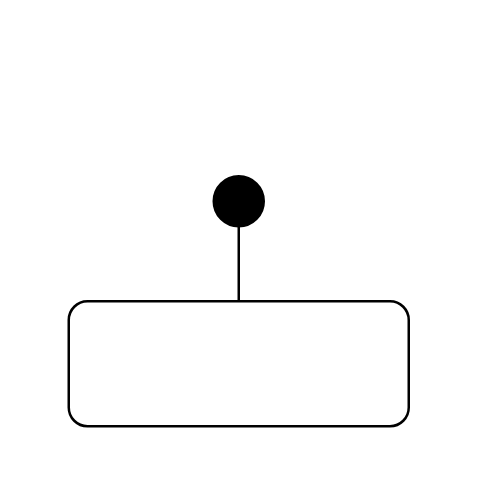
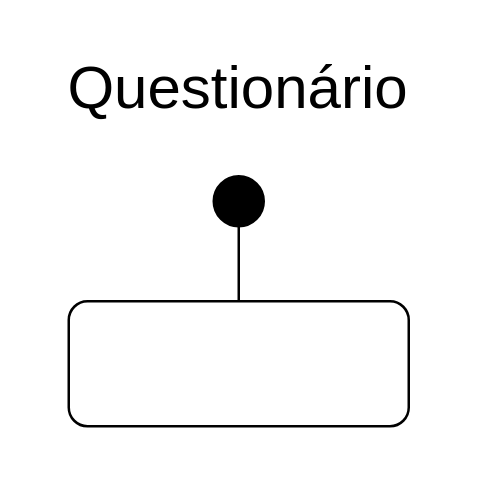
+ <mxCell id="4" value="&lt;font style=&quot;font-size: 24px;&quot;&gt;Questionário&lt;/font&gt;" style="text;html=1;align=center;verticalAlign=middle;whiteSpace=wrap;rounded=0;" vertex="1" parent="1"><mxGeometry x="20" y="20" width="150" height="30" as="geometry" /></mxCell>
